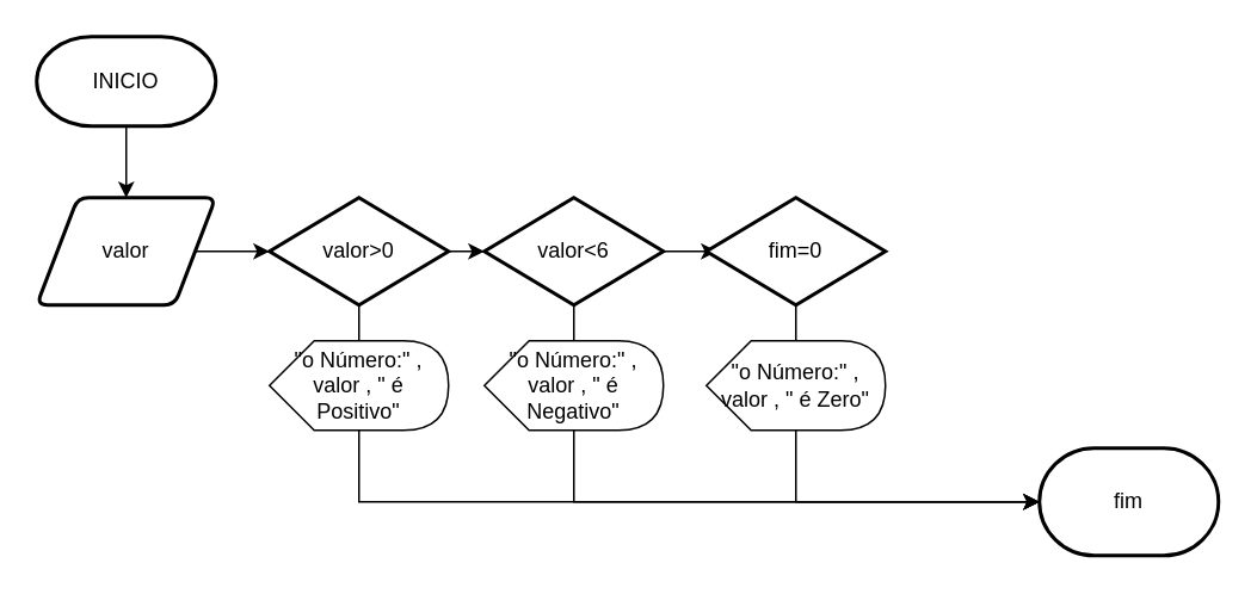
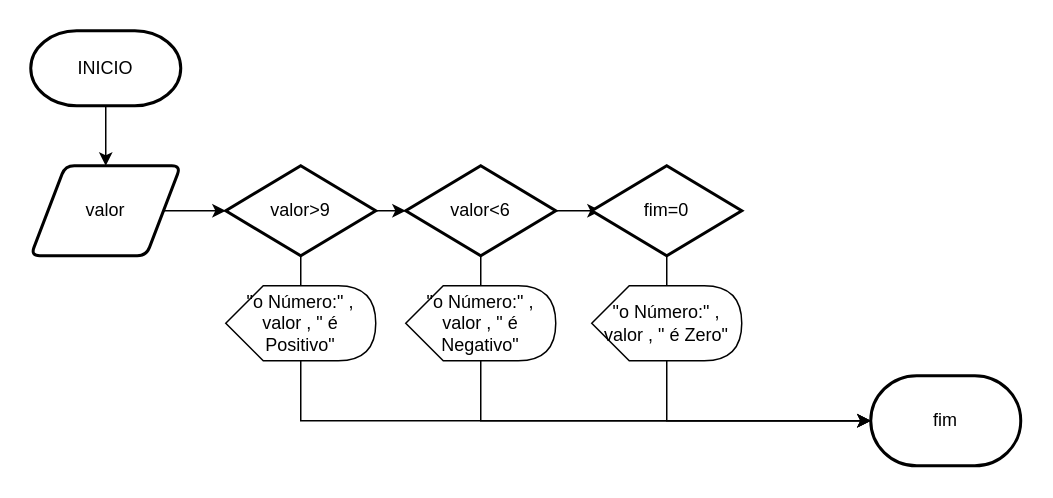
- <mxCell id="8" value="valor&amp;gt;0" style="strokeWidth=2;html=1;shape=mxgraph.flowchart.decision;whiteSpace=wrap;" vertex="1" parent="1"><mxGeometry x="150" y="110" width="100" height="60" as="geometry" /></mxCell>
+ <mxCell id="8" value="valor&amp;gt;9" style="strokeWidth=2;html=1;shape=mxgraph.flowchart.decision;whiteSpace=wrap;" vertex="1" parent="1"><mxGeometry x="150" y="110" width="100" height="60" as="geometry" /></mxCell>
